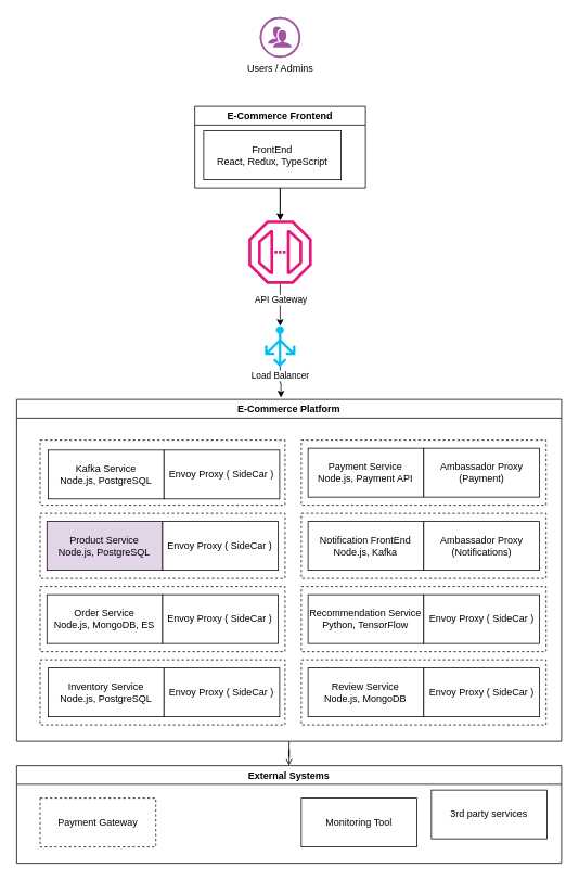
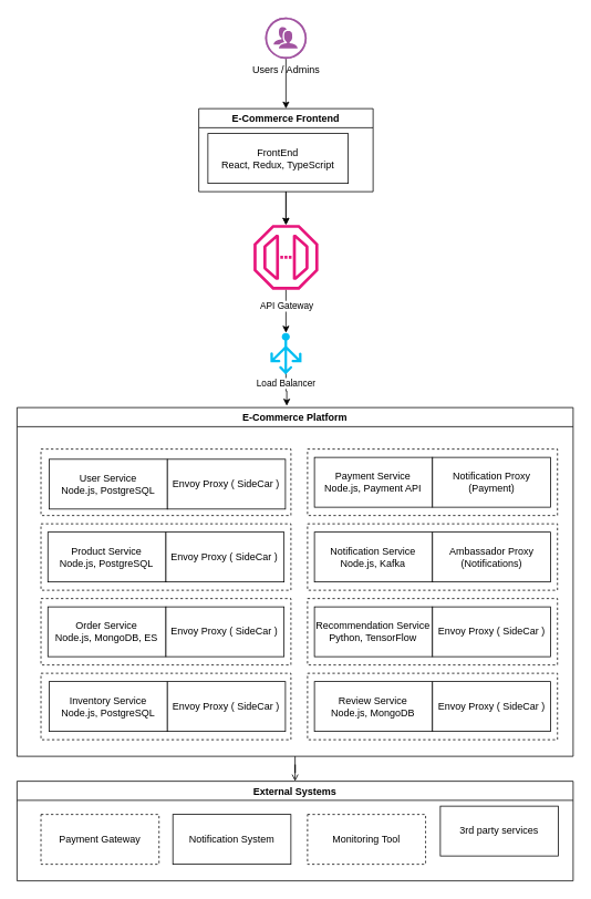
+ <mxCell id="34" style="edgeStyle=orthogonalEdgeStyle;rounded=0;orthogonalLoop=1;jettySize=auto;html=1;" edge="1" parent="1" source="35" target="43"><mxGeometry relative="1" as="geometry" /></mxCell>
- <mxCell id="24" value="Ambassador Proxy (Payment)" style="whiteSpace=wrap;html=1;" vertex="1" parent="7"><mxGeometry x="500.57" y="60" width="142.25" height="60" as="geometry" /></mxCell>
+ <mxCell id="24" value="Notification Proxy (Payment)" style="whiteSpace=wrap;html=1;" vertex="1" parent="7"><mxGeometry x="500.57" y="60" width="142.25" height="60" as="geometry" /></mxCell>
- <mxCell id="14" value="Kafka Service&lt;div&gt;Node.js, PostgreSQL&lt;/div&gt;" style="whiteSpace=wrap;html=1;" vertex="1" parent="7"><mxGeometry x="38.87" y="62.25" width="142.25" height="60" as="geometry" /></mxCell>
+ <mxCell id="14" value="User Service&lt;div&gt;Node.js, PostgreSQL&lt;/div&gt;" style="whiteSpace=wrap;html=1;" vertex="1" parent="7"><mxGeometry x="38.87" y="62.25" width="142.25" height="60" as="geometry" /></mxCell>
- <mxCell id="19" value="Product Service&lt;div&gt;Node.js, PostgreSQL&lt;/div&gt;" style="whiteSpace=wrap;html=1;fillColor=#e1d5e7;" vertex="1" parent="7"><mxGeometry x="37.19" y="150" width="142.25" height="60" as="geometry" /></mxCell>
+ <mxCell id="19" value="Product Service&lt;div&gt;Node.js, PostgreSQL&lt;/div&gt;" style="whiteSpace=wrap;html=1;" vertex="1" parent="7"><mxGeometry x="37.19" y="150" width="142.25" height="60" as="geometry" /></mxCell>
- <mxCell id="16" value="Notification FrontEnd&lt;div&gt;Node.js, Kafka&lt;/div&gt;" style="whiteSpace=wrap;html=1;" vertex="1" parent="7"><mxGeometry x="358.32" y="150" width="142.25" height="60" as="geometry" /></mxCell>
+ <mxCell id="16" value="Notification Service&lt;div&gt;Node.js, Kafka&lt;/div&gt;" style="whiteSpace=wrap;html=1;" vertex="1" parent="7"><mxGeometry x="358.32" y="150" width="142.25" height="60" as="geometry" /></mxCell>
+ <mxCell id="38" value="Notification System" style="whiteSpace=wrap;html=1;" vertex="1" parent="36"><mxGeometry x="187.75" y="40" width="142.25" height="60" as="geometry" /></mxCell>
- <mxCell id="39" value="Monitoring Tool" style="whiteSpace=wrap;html=1;" vertex="1" parent="36"><mxGeometry x="350" y="40" width="142.25" height="60" as="geometry" /></mxCell>
+ <mxCell id="39" value="Monitoring Tool" style="whiteSpace=wrap;html=1;dashed=1;" vertex="1" parent="36"><mxGeometry x="350" y="40" width="142.25" height="60" as="geometry" /></mxCell>
